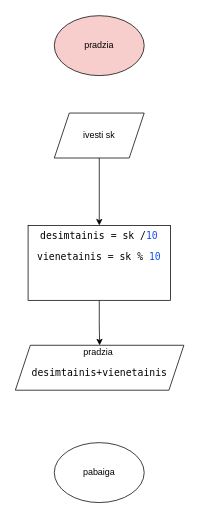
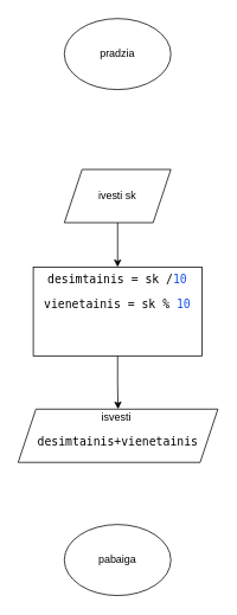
- <mxCell id="2" value="pradzia" style="ellipse;whiteSpace=wrap;html=1;fillColor=#f8cecc;" vertex="1" parent="1"><mxGeometry x="72" y="20" width="120" height="80" as="geometry" /></mxCell>
+ <mxCell id="2" value="pradzia" style="ellipse;whiteSpace=wrap;html=1;" vertex="1" parent="1"><mxGeometry x="72" y="20" width="120" height="80" as="geometry" /></mxCell>
- <mxCell id="4" value="ivesti sk" style="shape=parallelogram;perimeter=parallelogramPerimeter;whiteSpace=wrap;html=1;fixedSize=1;" vertex="1" parent="1"><mxGeometry x="72" y="150" width="120" height="60" as="geometry" /></mxCell>
+ <mxCell id="4" value="ivesti sk" style="shape=parallelogram;perimeter=parallelogramPerimeter;whiteSpace=wrap;html=1;fixedSize=1;" vertex="1" parent="1"><mxGeometry x="72" y="190" width="120" height="60" as="geometry" /></mxCell>
- <mxCell id="7" value="pradzia&amp;nbsp;&lt;div style=&quot;background-color:#ffffff;color:#080808&quot;&gt;&lt;pre style=&quot;font-family:'JetBrains Mono',monospace;font-size:9.8pt;&quot;&gt;&lt;span style=&quot;color:#000000;&quot;&gt;desimtainis&lt;/span&gt;+&lt;span style=&quot;color:#000000;&quot;&gt;vienetainis&lt;/span&gt;&lt;/pre&gt;&lt;/div&gt;" style="shape=parallelogram;perimeter=parallelogramPerimeter;whiteSpace=wrap;html=1;fixedSize=1;resizable=1;" vertex="1" parent="1"><mxGeometry x="20" y="460" width="225" height="60" as="geometry" /></mxCell>
+ <mxCell id="7" value="isvesti&amp;nbsp;&lt;div style=&quot;background-color:#ffffff;color:#080808&quot;&gt;&lt;pre style=&quot;font-family:'JetBrains Mono',monospace;font-size:9.8pt;&quot;&gt;&lt;span style=&quot;color:#000000;&quot;&gt;desimtainis&lt;/span&gt;+&lt;span style=&quot;color:#000000;&quot;&gt;vienetainis&lt;/span&gt;&lt;/pre&gt;&lt;/div&gt;" style="shape=parallelogram;perimeter=parallelogramPerimeter;whiteSpace=wrap;html=1;fixedSize=1;resizable=1;" vertex="1" parent="1"><mxGeometry x="20" y="460" width="225" height="60" as="geometry" /></mxCell>
